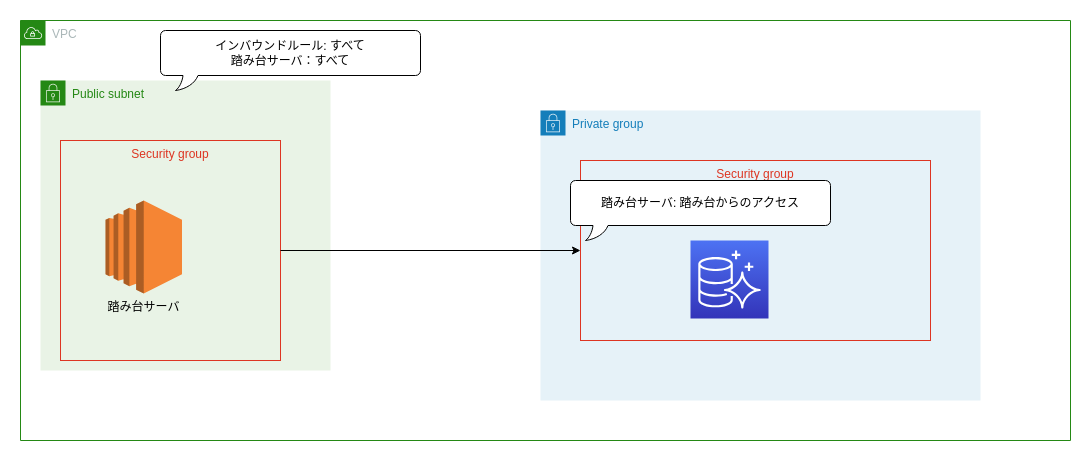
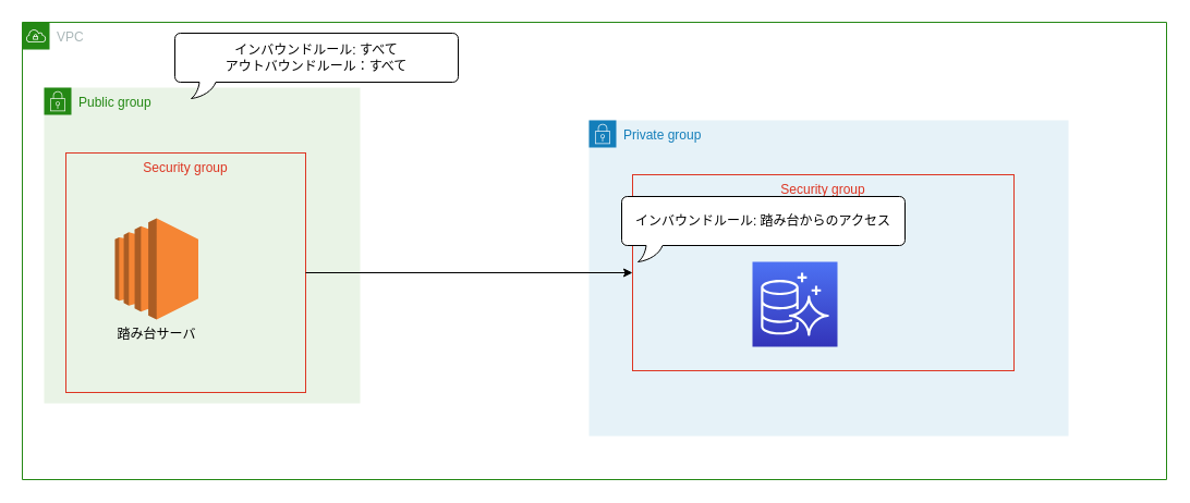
- <mxCell id="6" value="インバウンドルール: すべて&lt;br&gt;踏み台サーバ：すべて" style="whiteSpace=wrap;html=1;shape=mxgraph.basic.roundRectCallout;dx=30;dy=15;size=5;boundedLbl=1;" vertex="1" parent="2"><mxGeometry x="140" y="10" width="260" height="60" as="geometry" /></mxCell>
+ <mxCell id="6" value="インバウンドルール: すべて&lt;br&gt;アウトバウンドルール：すべて" style="whiteSpace=wrap;html=1;shape=mxgraph.basic.roundRectCallout;dx=30;dy=15;size=5;boundedLbl=1;" vertex="1" parent="2"><mxGeometry x="140" y="10" width="260" height="60" as="geometry" /></mxCell>
- <mxCell id="3" value="Public subnet" style="points=[[0,0],[0.25,0],[0.5,0],[0.75,0],[1,0],[1,0.25],[1,0.5],[1,0.75],[1,1],[0.75,1],[0.5,1],[0.25,1],[0,1],[0,0.75],[0,0.5],[0,0.25]];outlineConnect=0;gradientColor=none;html=1;whiteSpace=wrap;fontSize=12;fontStyle=0;container=1;pointerEvents=0;collapsible=0;recursiveResize=0;shape=mxgraph.aws4.group;grIcon=mxgraph.aws4.group_security_group;grStroke=0;strokeColor=#248814;fillColor=#E9F3E6;verticalAlign=top;align=left;spacingLeft=30;fontColor=#248814;dashed=0;" vertex="1" parent="2"><mxGeometry x="20" y="60" width="290" height="290" as="geometry" /></mxCell>
+ <mxCell id="3" value="Public group" style="points=[[0,0],[0.25,0],[0.5,0],[0.75,0],[1,0],[1,0.25],[1,0.5],[1,0.75],[1,1],[0.75,1],[0.5,1],[0.25,1],[0,1],[0,0.75],[0,0.5],[0,0.25]];outlineConnect=0;gradientColor=none;html=1;whiteSpace=wrap;fontSize=12;fontStyle=0;container=1;pointerEvents=0;collapsible=0;recursiveResize=0;shape=mxgraph.aws4.group;grIcon=mxgraph.aws4.group_security_group;grStroke=0;strokeColor=#248814;fillColor=#E9F3E6;verticalAlign=top;align=left;spacingLeft=30;fontColor=#248814;dashed=0;" vertex="1" parent="2"><mxGeometry x="20" y="60" width="290" height="290" as="geometry" /></mxCell>
- <mxCell id="15" value="踏み台サーバ: 踏み台からのアクセス" style="whiteSpace=wrap;html=1;shape=mxgraph.basic.roundRectCallout;dx=30;dy=15;size=5;boundedLbl=1;" vertex="1" parent="14"><mxGeometry x="570" y="180" width="260" height="60" as="geometry" /></mxCell>
+ <mxCell id="15" value="インバウンドルール: 踏み台からのアクセス" style="whiteSpace=wrap;html=1;shape=mxgraph.basic.roundRectCallout;dx=30;dy=15;size=5;boundedLbl=1;" vertex="1" parent="14"><mxGeometry x="570" y="180" width="260" height="60" as="geometry" /></mxCell>
